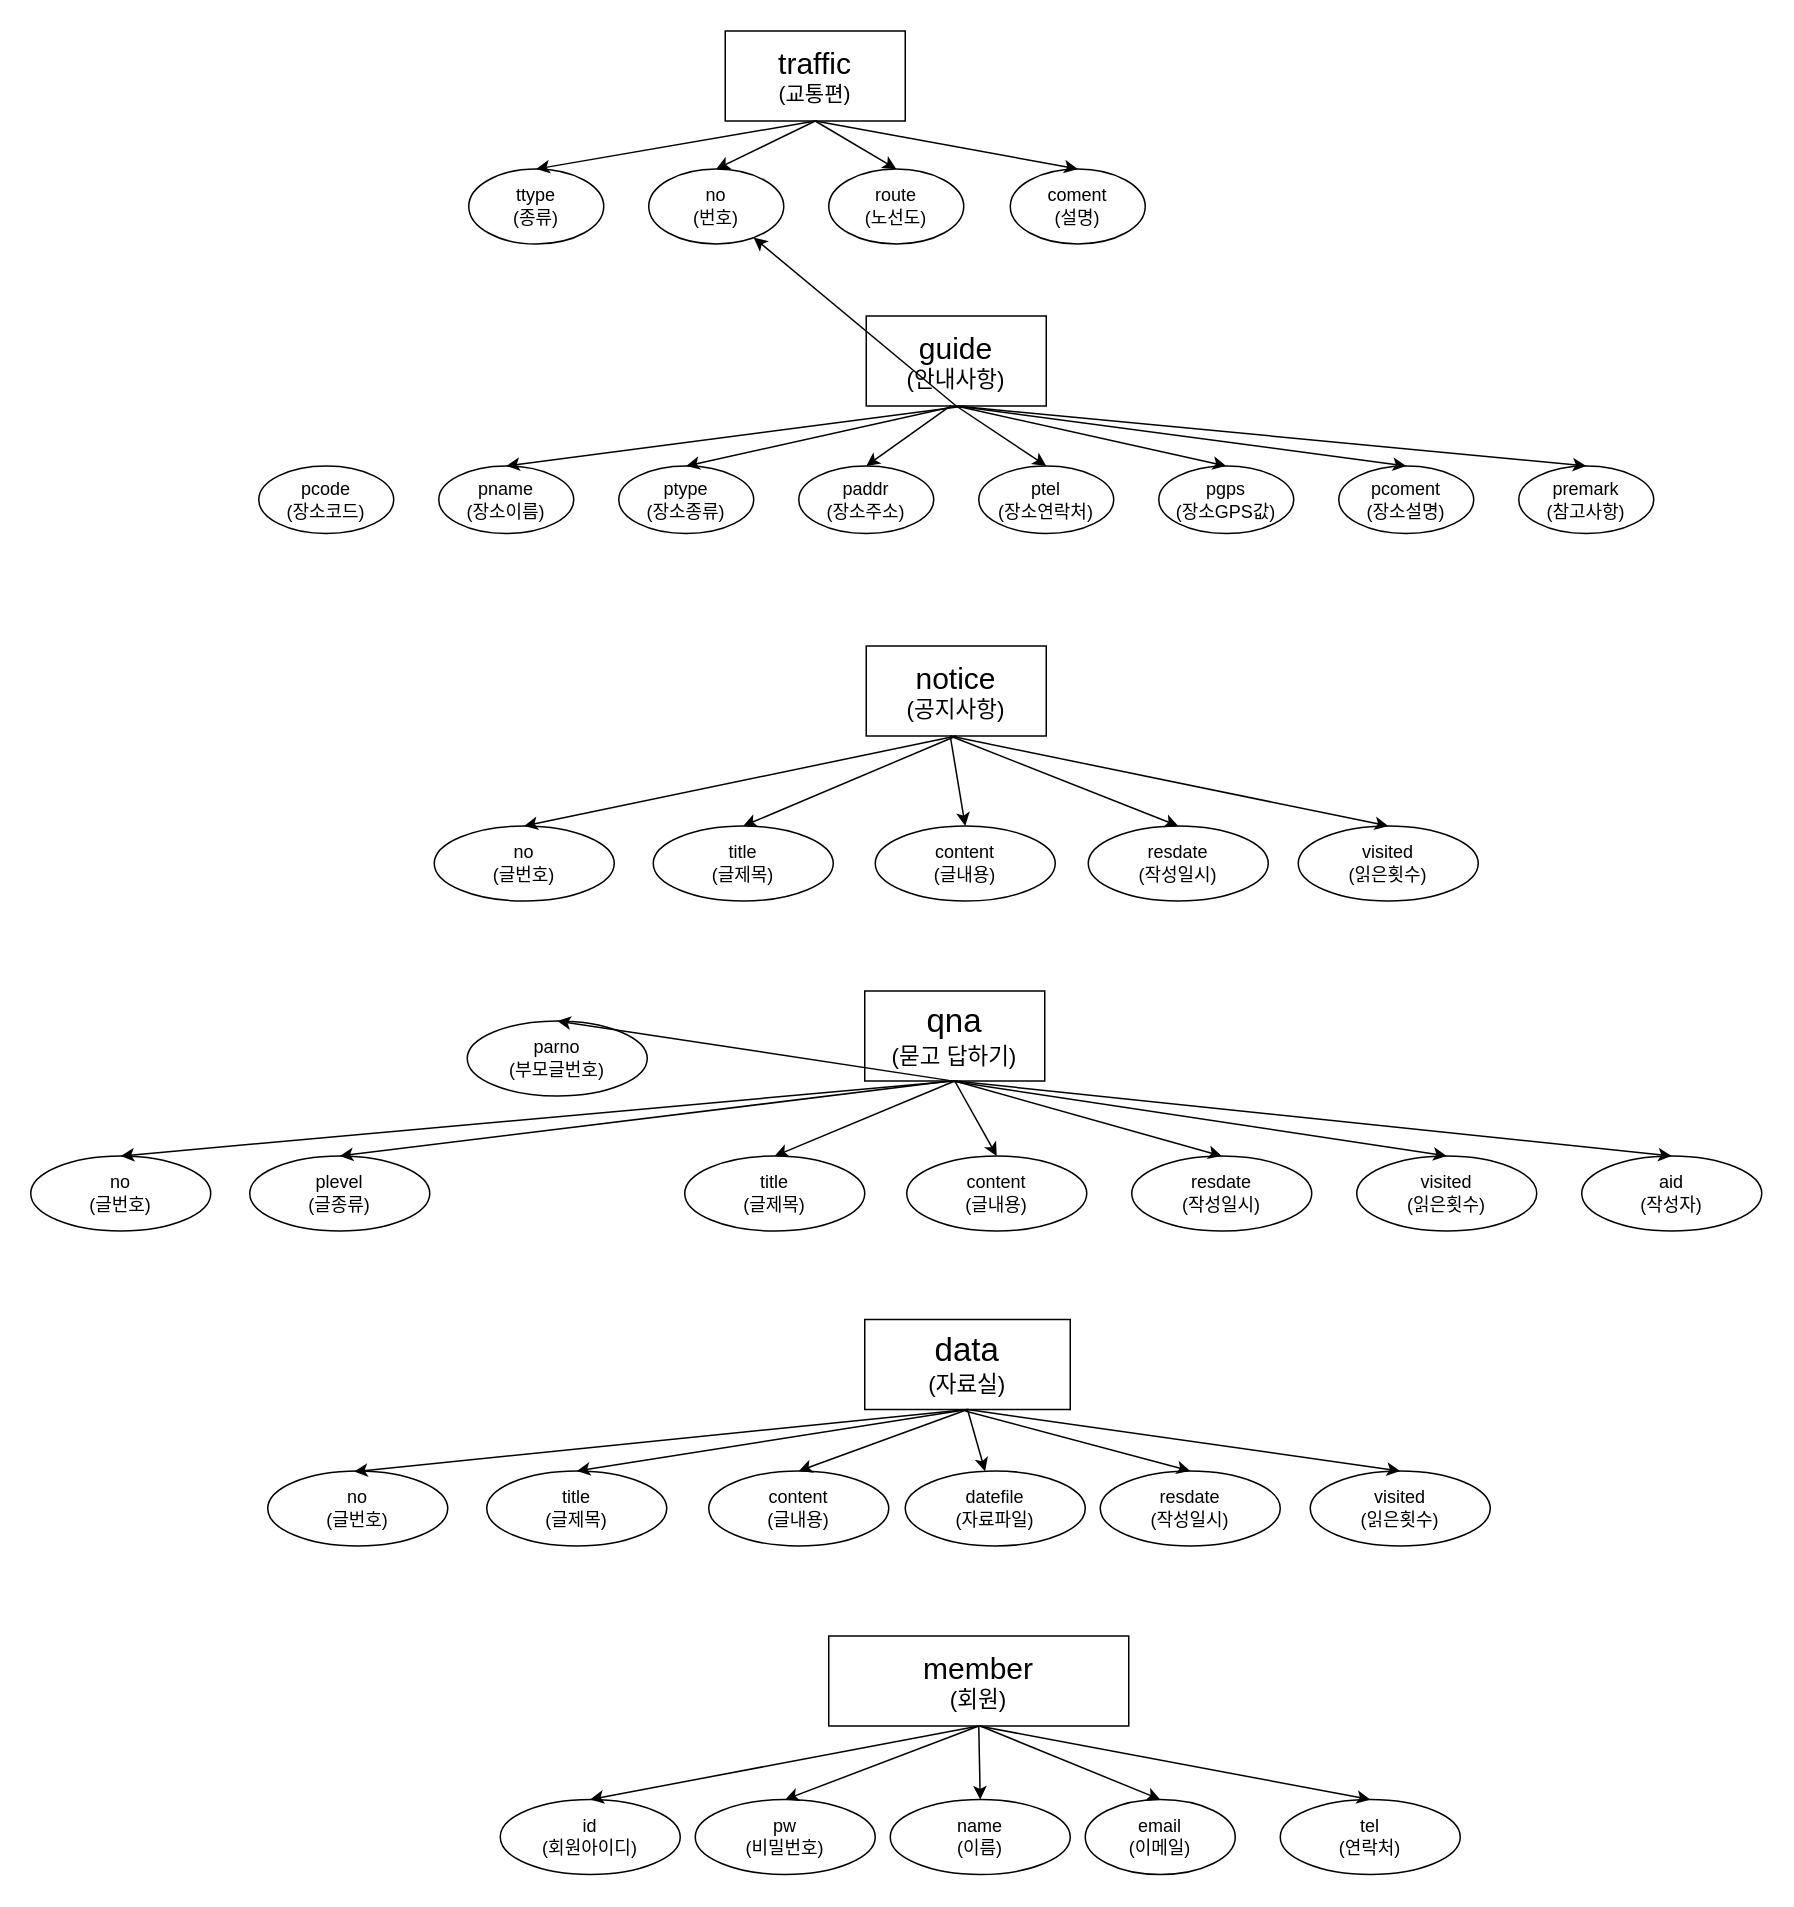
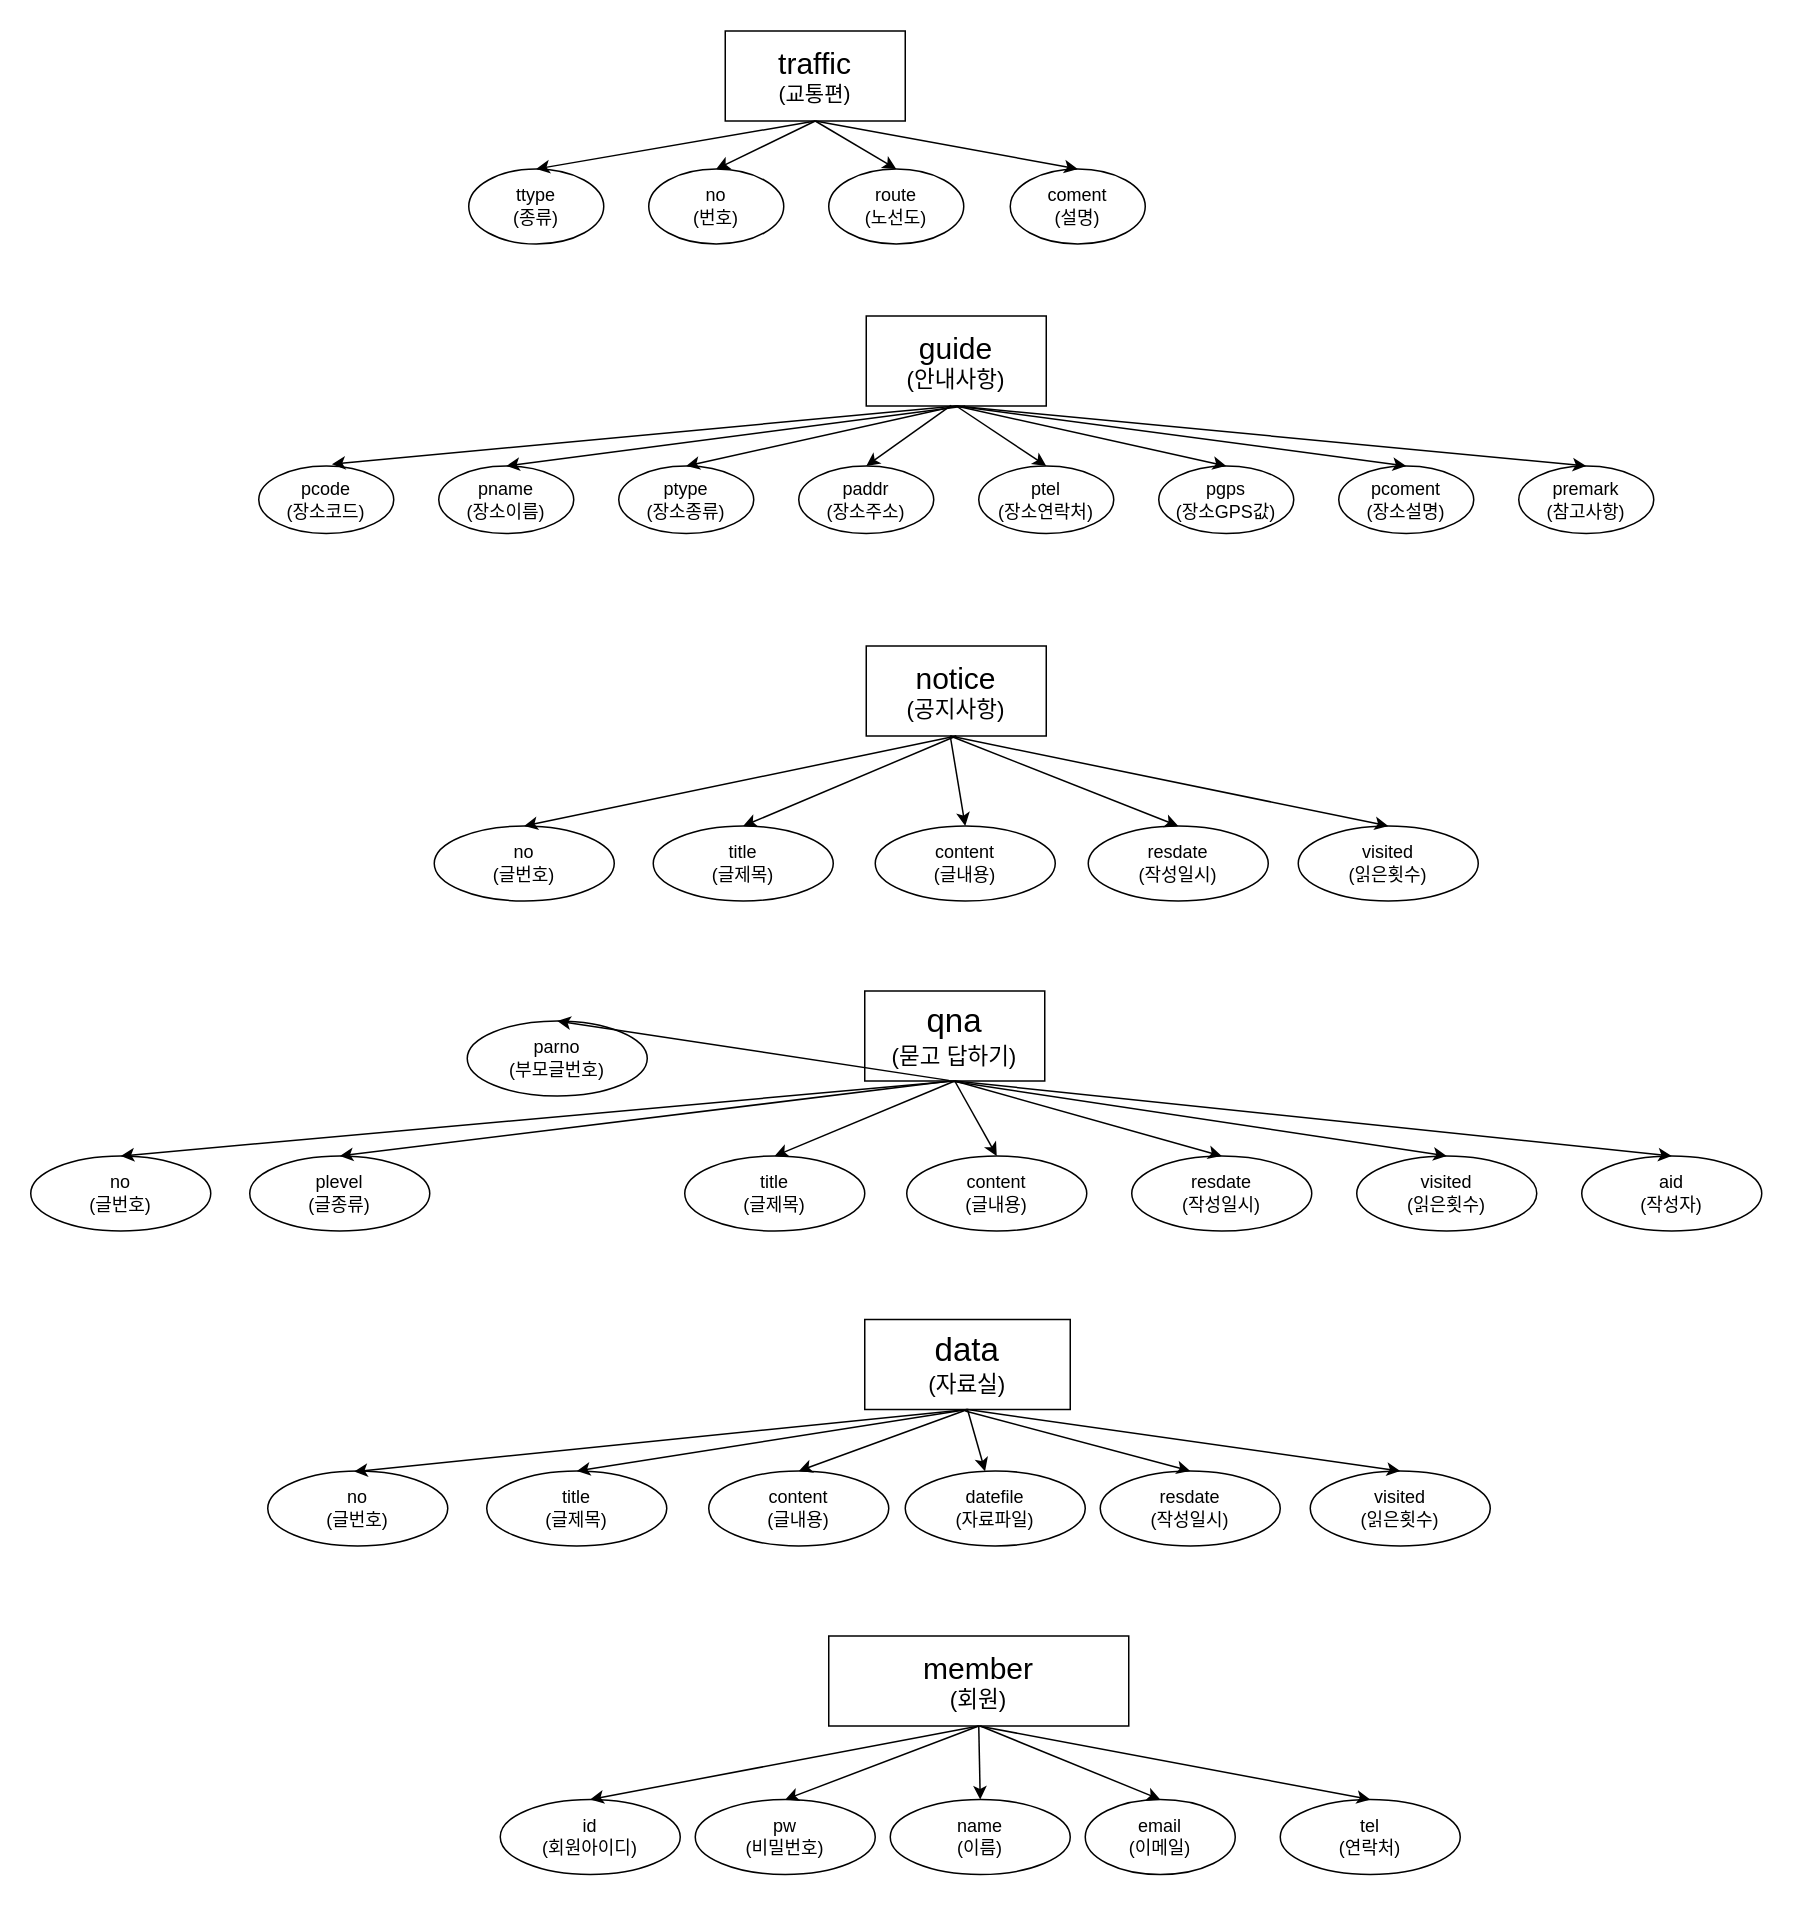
- <mxCell id="27" value="" style="endArrow=classic;html=1;rounded=0;exitX=0.5;exitY=1;exitDx=0;exitDy=0;" parent="1" source="11" target="4" edge="1"><mxGeometry width="50" height="50" relative="1" as="geometry"><mxPoint x="433" y="340" as="sourcePoint" /><mxPoint x="483" y="290" as="targetPoint" /></mxGeometry></mxCell>
+ <mxCell id="27" value="" style="endArrow=classic;html=1;rounded=0;entryX=0.542;entryY=-0.027;entryDx=0;entryDy=0;entryPerimeter=0;exitX=0.5;exitY=1;exitDx=0;exitDy=0;" parent="1" source="11" target="12" edge="1"><mxGeometry width="50" height="50" relative="1" as="geometry"><mxPoint x="433" y="340" as="sourcePoint" /><mxPoint x="483" y="290" as="targetPoint" /></mxGeometry></mxCell>
